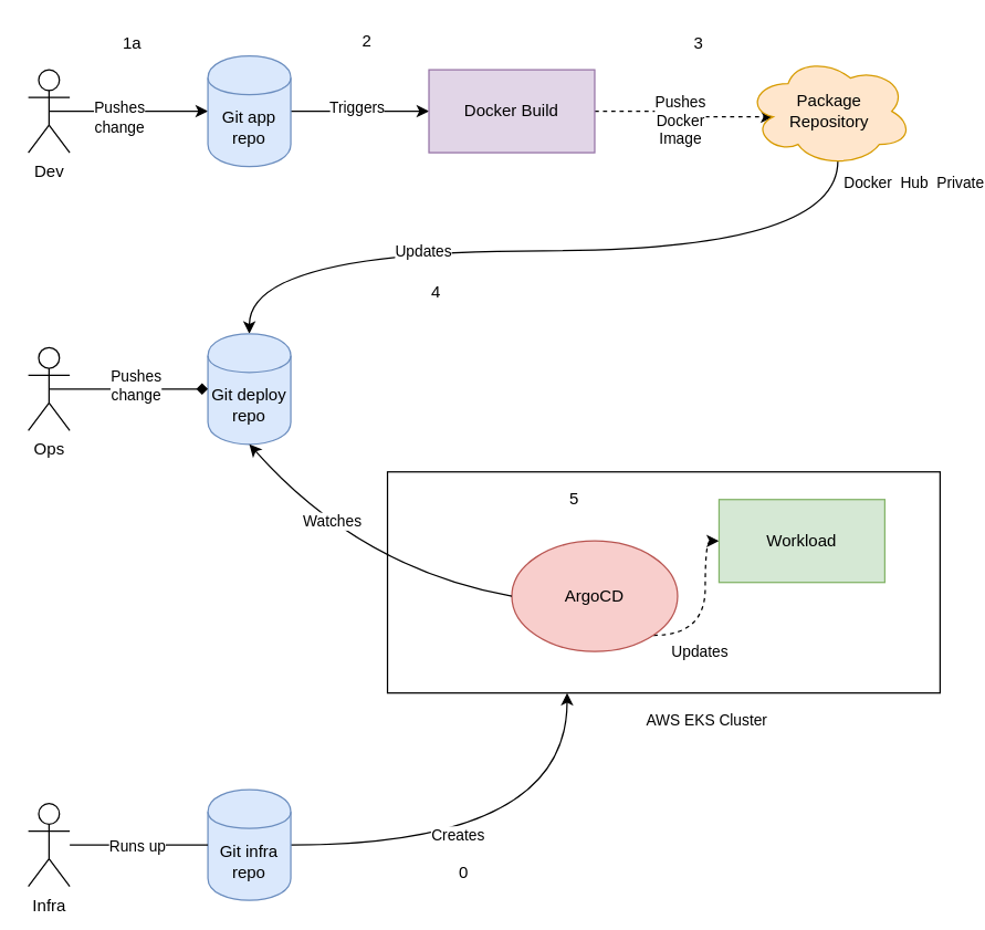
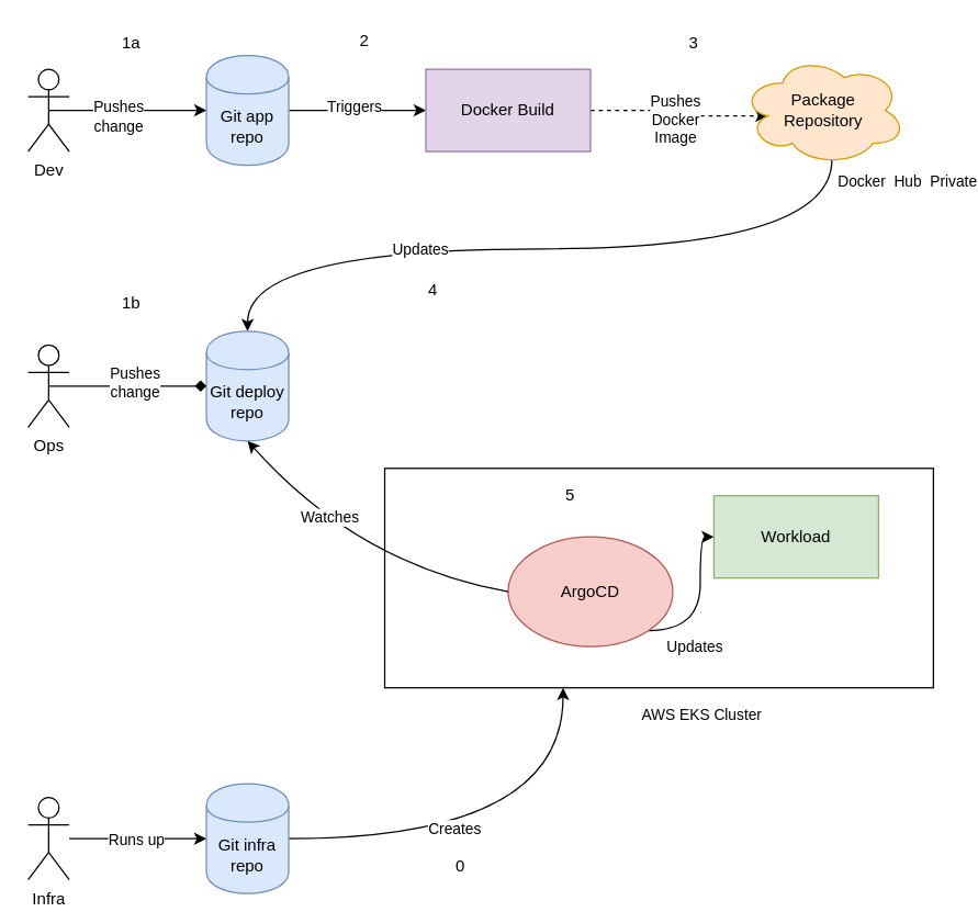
+ <mxCell id="31" value="1b" style="text;align=center;verticalAlign=middle;resizable=0;points=[];autosize=1;html=1;" parent="1" vertex="1"><mxGeometry x="70" y="211" width="50" height="20" as="geometry" /></mxCell>
- <mxCell id="17" value="" style="edgeStyle=orthogonalEdgeStyle;curved=1;orthogonalLoop=1;jettySize=auto;exitX=1;exitY=1;exitDx=0;exitDy=0;entryX=0;entryY=0.5;entryDx=0;entryDy=0;html=1;dashed=1;" parent="1" source="20" target="26" edge="1"><mxGeometry relative="1" as="geometry" /></mxCell>
+ <mxCell id="17" value="" style="edgeStyle=orthogonalEdgeStyle;curved=1;orthogonalLoop=1;jettySize=auto;exitX=1;exitY=1;exitDx=0;exitDy=0;entryX=0;entryY=0.5;entryDx=0;entryDy=0;html=1;" parent="1" source="20" target="26" edge="1"><mxGeometry relative="1" as="geometry" /></mxCell>
- <mxCell id="36" value="" style="edgeStyle=orthogonalEdgeStyle;curved=1;orthogonalLoop=1;jettySize=auto;html=1;endArrow=none;" parent="1" source="38" target="35" edge="1"><mxGeometry relative="1" as="geometry" /></mxCell>
+ <mxCell id="36" value="" style="edgeStyle=orthogonalEdgeStyle;curved=1;orthogonalLoop=1;jettySize=auto;html=1;" parent="1" source="38" target="35" edge="1"><mxGeometry relative="1" as="geometry" /></mxCell>
